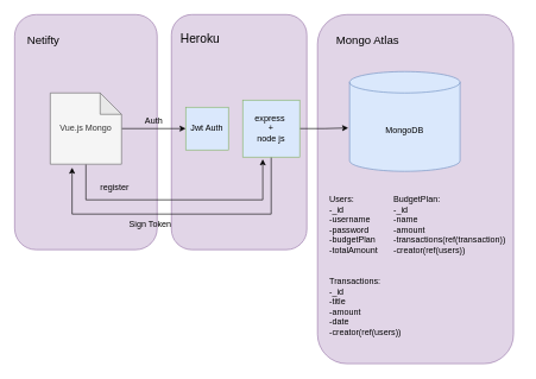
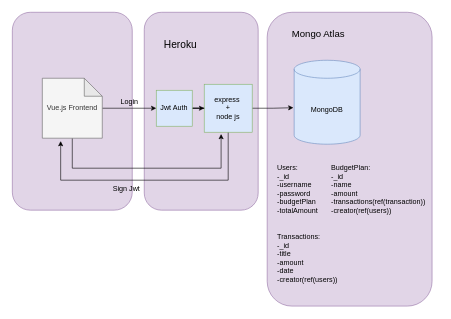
- <mxCell id="17" value="&lt;font style=&quot;font-size: 16px;&quot;&gt;Netifty&lt;/font&gt;" style="text;html=1;align=center;verticalAlign=middle;resizable=0;points=[];autosize=1;strokeColor=none;fillColor=none;" vertex="1" parent="1"><mxGeometry x="25" y="40" width="70" height="30" as="geometry" /></mxCell>
- <mxCell id="18" value="&lt;font style=&quot;font-size: 17px;&quot;&gt;Heroku&lt;/font&gt;" style="text;html=1;align=center;verticalAlign=middle;resizable=0;points=[];autosize=1;strokeColor=none;fillColor=none;" vertex="1" parent="1"><mxGeometry x="240" y="40" width="80" height="30" as="geometry" /></mxCell>
+ <mxCell id="18" value="&lt;font style=&quot;font-size: 17px;&quot;&gt;Heroku&lt;/font&gt;" style="text;html=1;align=center;verticalAlign=middle;resizable=0;points=[];autosize=1;strokeColor=none;fillColor=none;" vertex="1" parent="1"><mxGeometry x="260" y="60" width="80" height="30" as="geometry" /></mxCell>
- <mxCell id="19" value="&lt;font style=&quot;font-size: 16px;&quot;&gt;Mongo Atlas&lt;/font&gt;" style="text;html=1;align=center;verticalAlign=middle;resizable=0;points=[];autosize=1;strokeColor=none;fillColor=none;" vertex="1" parent="1"><mxGeometry x="460" y="40" width="110" height="30" as="geometry" /></mxCell>
+ <mxCell id="19" value="&lt;font style=&quot;font-size: 16px;&quot;&gt;Mongo Atlas&lt;/font&gt;" style="text;html=1;align=center;verticalAlign=middle;resizable=0;points=[];autosize=1;strokeColor=none;fillColor=none;" vertex="1" parent="1"><mxGeometry x="475" y="40" width="110" height="30" as="geometry" /></mxCell>
- <mxCell id="14" value="Auth&lt;br&gt;" style="text;html=1;align=center;verticalAlign=middle;resizable=0;points=[];autosize=1;strokeColor=none;fillColor=none;" vertex="1" parent="1"><mxGeometry x="190" y="155" width="50" height="30" as="geometry" /></mxCell>
+ <mxCell id="14" value="Login&lt;br&gt;" style="text;html=1;align=center;verticalAlign=middle;resizable=0;points=[];autosize=1;strokeColor=none;fillColor=none;" vertex="1" parent="1"><mxGeometry x="190" y="155" width="50" height="30" as="geometry" /></mxCell>
- <mxCell id="8" value="MongoDB&lt;br&gt;" style="shape=cylinder3;whiteSpace=wrap;html=1;boundedLbl=1;backgroundOutline=1;size=15;fillColor=#dae8fc;strokeColor=#6c8ebf;" vertex="1" parent="1"><mxGeometry x="490" y="100" width="155" height="140" as="geometry" /></mxCell>
+ <mxCell id="8" value="MongoDB&lt;br&gt;" style="shape=cylinder3;whiteSpace=wrap;html=1;boundedLbl=1;backgroundOutline=1;size=15;fillColor=#dae8fc;strokeColor=#6c8ebf;" vertex="1" parent="1"><mxGeometry x="490" y="100" width="110" height="140" as="geometry" /></mxCell>
- <mxCell id="11" value="Vue.js Mongo" style="shape=note;whiteSpace=wrap;html=1;backgroundOutline=1;darkOpacity=0.05;fillColor=#f5f5f5;strokeColor=#666666;fontColor=#333333;" vertex="1" parent="1"><mxGeometry x="70" y="130" width="100" height="100" as="geometry" /></mxCell>
+ <mxCell id="11" value="Vue.js Frontend" style="shape=note;whiteSpace=wrap;html=1;backgroundOutline=1;darkOpacity=0.05;fillColor=#f5f5f5;strokeColor=#666666;fontColor=#333333;" vertex="1" parent="1"><mxGeometry x="70" y="130" width="100" height="100" as="geometry" /></mxCell>
+ <mxCell id="12" style="edgeStyle=orthogonalEdgeStyle;rounded=0;orthogonalLoop=1;jettySize=auto;html=1;entryX=0;entryY=0.5;entryDx=0;entryDy=0;" edge="1" parent="1" source="13" target="7"><mxGeometry relative="1" as="geometry" /></mxCell>
- <mxCell id="15" value="register" style="text;html=1;align=center;verticalAlign=middle;resizable=0;points=[];autosize=1;strokeColor=none;fillColor=none;" vertex="1" parent="1"><mxGeometry x="130" y="248" width="60" height="30" as="geometry" /></mxCell>
- <mxCell id="16" value="Sign Token" style="text;html=1;align=center;verticalAlign=middle;resizable=0;points=[];autosize=1;strokeColor=none;fillColor=none;" vertex="1" parent="1"><mxGeometry x="170" y="300" width="80" height="30" as="geometry" /></mxCell>
+ <mxCell id="16" value="Sign Jwt" style="text;html=1;align=center;verticalAlign=middle;resizable=0;points=[];autosize=1;strokeColor=none;fillColor=none;" vertex="1" parent="1"><mxGeometry x="170" y="300" width="80" height="30" as="geometry" /></mxCell>
